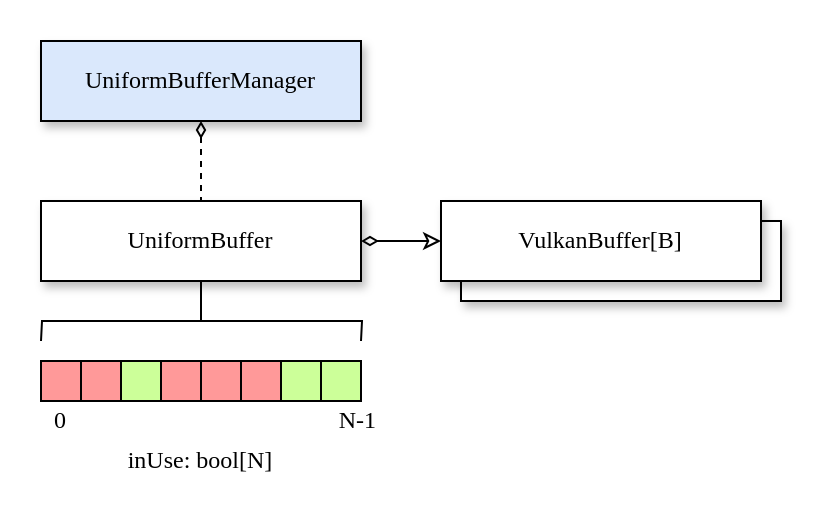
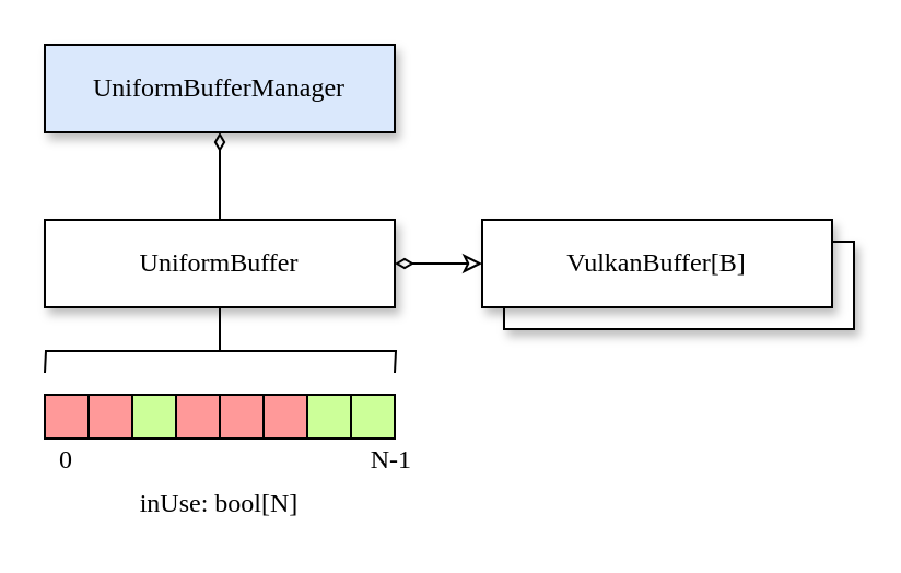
- <mxCell id="6" style="edgeStyle=orthogonalEdgeStyle;rounded=0;orthogonalLoop=1;jettySize=auto;html=1;exitX=0.5;exitY=1;exitDx=0;exitDy=0;entryX=0.5;entryY=0;entryDx=0;entryDy=0;endArrow=none;endFill=0;startArrow=diamondThin;startFill=0;dashed=1;" parent="1" source="7" target="5" edge="1"><mxGeometry relative="1" as="geometry"><mxPoint x="100" y="100" as="targetPoint" /></mxGeometry></mxCell>
+ <mxCell id="6" style="edgeStyle=orthogonalEdgeStyle;rounded=0;orthogonalLoop=1;jettySize=auto;html=1;exitX=0.5;exitY=1;exitDx=0;exitDy=0;entryX=0.5;entryY=0;entryDx=0;entryDy=0;endArrow=none;endFill=0;startArrow=diamondThin;startFill=0;" parent="1" source="7" target="5" edge="1"><mxGeometry relative="1" as="geometry"><mxPoint x="100" y="100" as="targetPoint" /></mxGeometry></mxCell>
